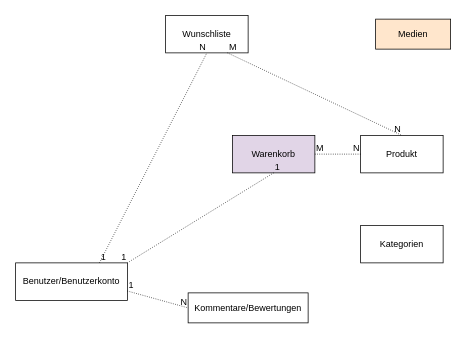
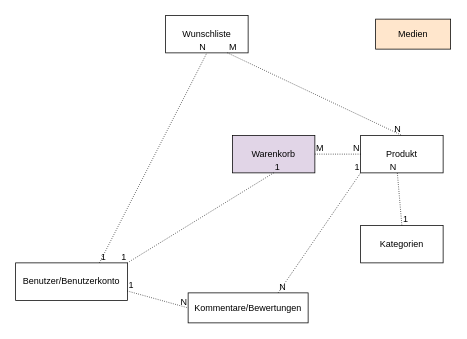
+ <mxCell id="13" value="" style="endArrow=none;html=1;rounded=0;dashed=1;dashPattern=1 2;exitX=0.5;exitY=0;exitDx=0;exitDy=0;entryX=0.445;entryY=1;entryDx=0;entryDy=0;entryPerimeter=0;" parent="1" source="2" target="5" edge="1"><mxGeometry relative="1" as="geometry"><mxPoint x="170" y="380" as="sourcePoint" /><mxPoint x="330" y="380" as="targetPoint" /></mxGeometry></mxCell>
+ <mxCell id="14" value="1" style="resizable=0;html=1;whiteSpace=wrap;align=left;verticalAlign=bottom;" parent="13" connectable="0" vertex="1"><mxGeometry x="-1" relative="1" as="geometry" /></mxCell>
+ <mxCell id="15" value="N" style="resizable=0;html=1;whiteSpace=wrap;align=right;verticalAlign=bottom;" parent="13" connectable="0" vertex="1"><mxGeometry x="1" relative="1" as="geometry" /></mxCell>
+ <mxCell id="24" value="" style="endArrow=none;html=1;rounded=0;dashed=1;dashPattern=1 2;entryX=0;entryY=1;entryDx=0;entryDy=0;exitX=0.75;exitY=0;exitDx=0;exitDy=0;" edge="1" parent="1" source="23" target="5"><mxGeometry relative="1" as="geometry"><mxPoint x="170" y="380" as="sourcePoint" /><mxPoint x="330" y="380" as="targetPoint" /></mxGeometry></mxCell>
+ <mxCell id="25" value="N" style="resizable=0;html=1;whiteSpace=wrap;align=left;verticalAlign=bottom;" connectable="0" vertex="1" parent="24"><mxGeometry x="-1" relative="1" as="geometry" /></mxCell>
+ <mxCell id="26" value="1" style="resizable=0;html=1;whiteSpace=wrap;align=right;verticalAlign=bottom;" connectable="0" vertex="1" parent="24"><mxGeometry x="1" relative="1" as="geometry" /></mxCell>
